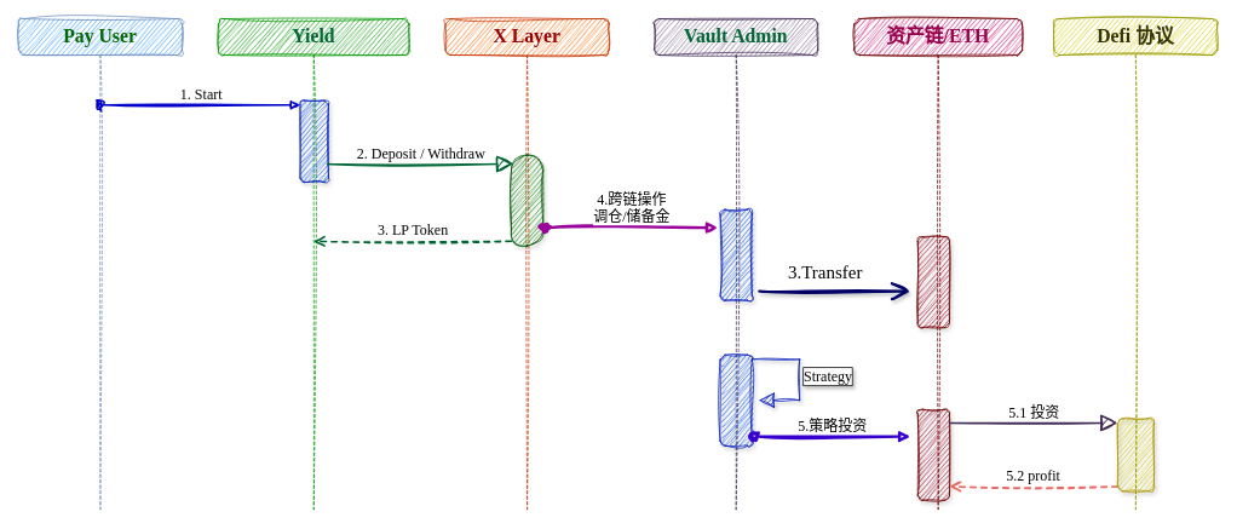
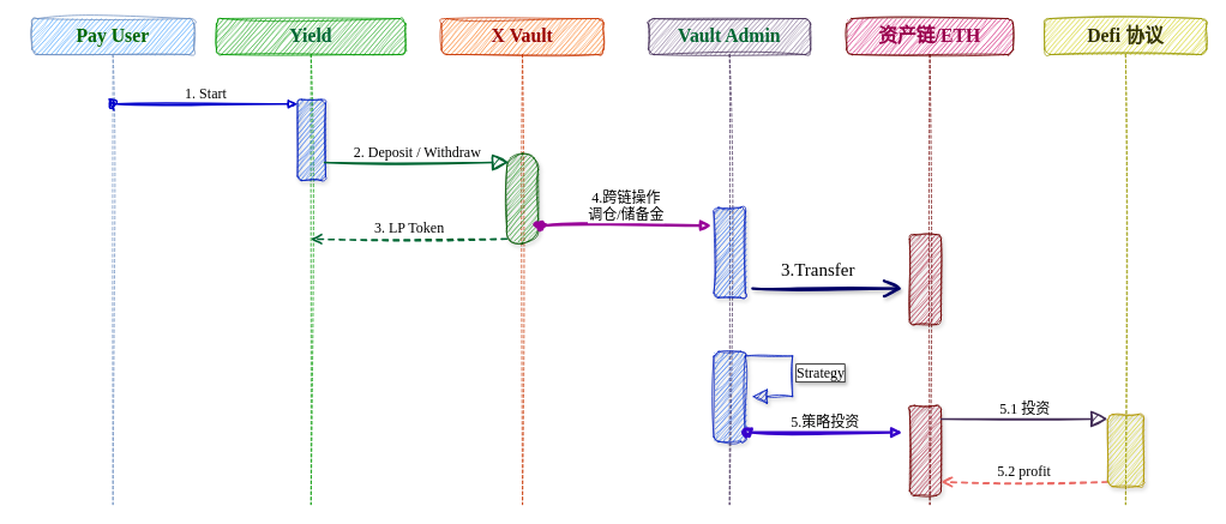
- <mxCell id="6" value="&lt;font style=&quot;color: rgb(153, 0, 0);&quot;&gt;X Layer&lt;/font&gt;" style="shape=umlLifeline;perimeter=lifelinePerimeter;whiteSpace=wrap;html=1;container=1;dropTarget=0;collapsible=0;recursiveResize=0;outlineConnect=0;portConstraint=eastwest;newEdgeStyle={&quot;curved&quot;:0,&quot;rounded&quot;:0};fontFamily=Comic Sans MS;sketch=1;curveFitting=1;jiggle=2;rounded=1;fillColor=#fa6800;strokeColor=#C73500;fontSize=21;fontStyle=1;fontColor=#000000;" parent="1" vertex="1"><mxGeometry x="490" width="180" height="540" as="geometry" y="20" /></mxCell>
+ <mxCell id="6" value="&lt;font style=&quot;color: rgb(153, 0, 0);&quot;&gt;X Vault&lt;/font&gt;" style="shape=umlLifeline;perimeter=lifelinePerimeter;whiteSpace=wrap;html=1;container=1;dropTarget=0;collapsible=0;recursiveResize=0;outlineConnect=0;portConstraint=eastwest;newEdgeStyle={&quot;curved&quot;:0,&quot;rounded&quot;:0};fontFamily=Comic Sans MS;sketch=1;curveFitting=1;jiggle=2;rounded=1;fillColor=#fa6800;strokeColor=#C73500;fontSize=21;fontStyle=1;fontColor=#000000;" parent="1" vertex="1"><mxGeometry x="490" width="180" height="540" as="geometry" y="20" /></mxCell>
- <mxCell id="2" value="&lt;font style=&quot;color: rgb(0, 102, 0);&quot;&gt;Pay User&lt;/font&gt;" style="shape=umlLifeline;perimeter=lifelinePerimeter;whiteSpace=wrap;html=1;container=1;dropTarget=0;collapsible=0;recursiveResize=0;outlineConnect=0;portConstraint=eastwest;newEdgeStyle={&quot;curved&quot;:0,&quot;rounded&quot;:0};fontFamily=Comic Sans MS;sketch=1;curveFitting=1;jiggle=2;rounded=1;fillColor=#3399FF;strokeColor=#6c8ebf;fontSize=21;fontStyle=1" parent="1" vertex="1"><mxGeometry x="20" width="180" height="540" as="geometry" y="20" /></mxCell>
+ <mxCell id="2" value="&lt;font style=&quot;color: rgb(0, 102, 0);&quot;&gt;Pay User&lt;/font&gt;" style="shape=umlLifeline;perimeter=lifelinePerimeter;whiteSpace=wrap;html=1;container=1;dropTarget=0;collapsible=0;recursiveResize=0;outlineConnect=0;portConstraint=eastwest;newEdgeStyle={&quot;curved&quot;:0,&quot;rounded&quot;:0};fontFamily=Comic Sans MS;sketch=1;curveFitting=1;jiggle=2;rounded=1;fillColor=#3399FF;strokeColor=#6c8ebf;fontSize=21;fontStyle=1" parent="1" vertex="1"><mxGeometry x="35" y="20" width="180" height="540" as="geometry" /></mxCell>
